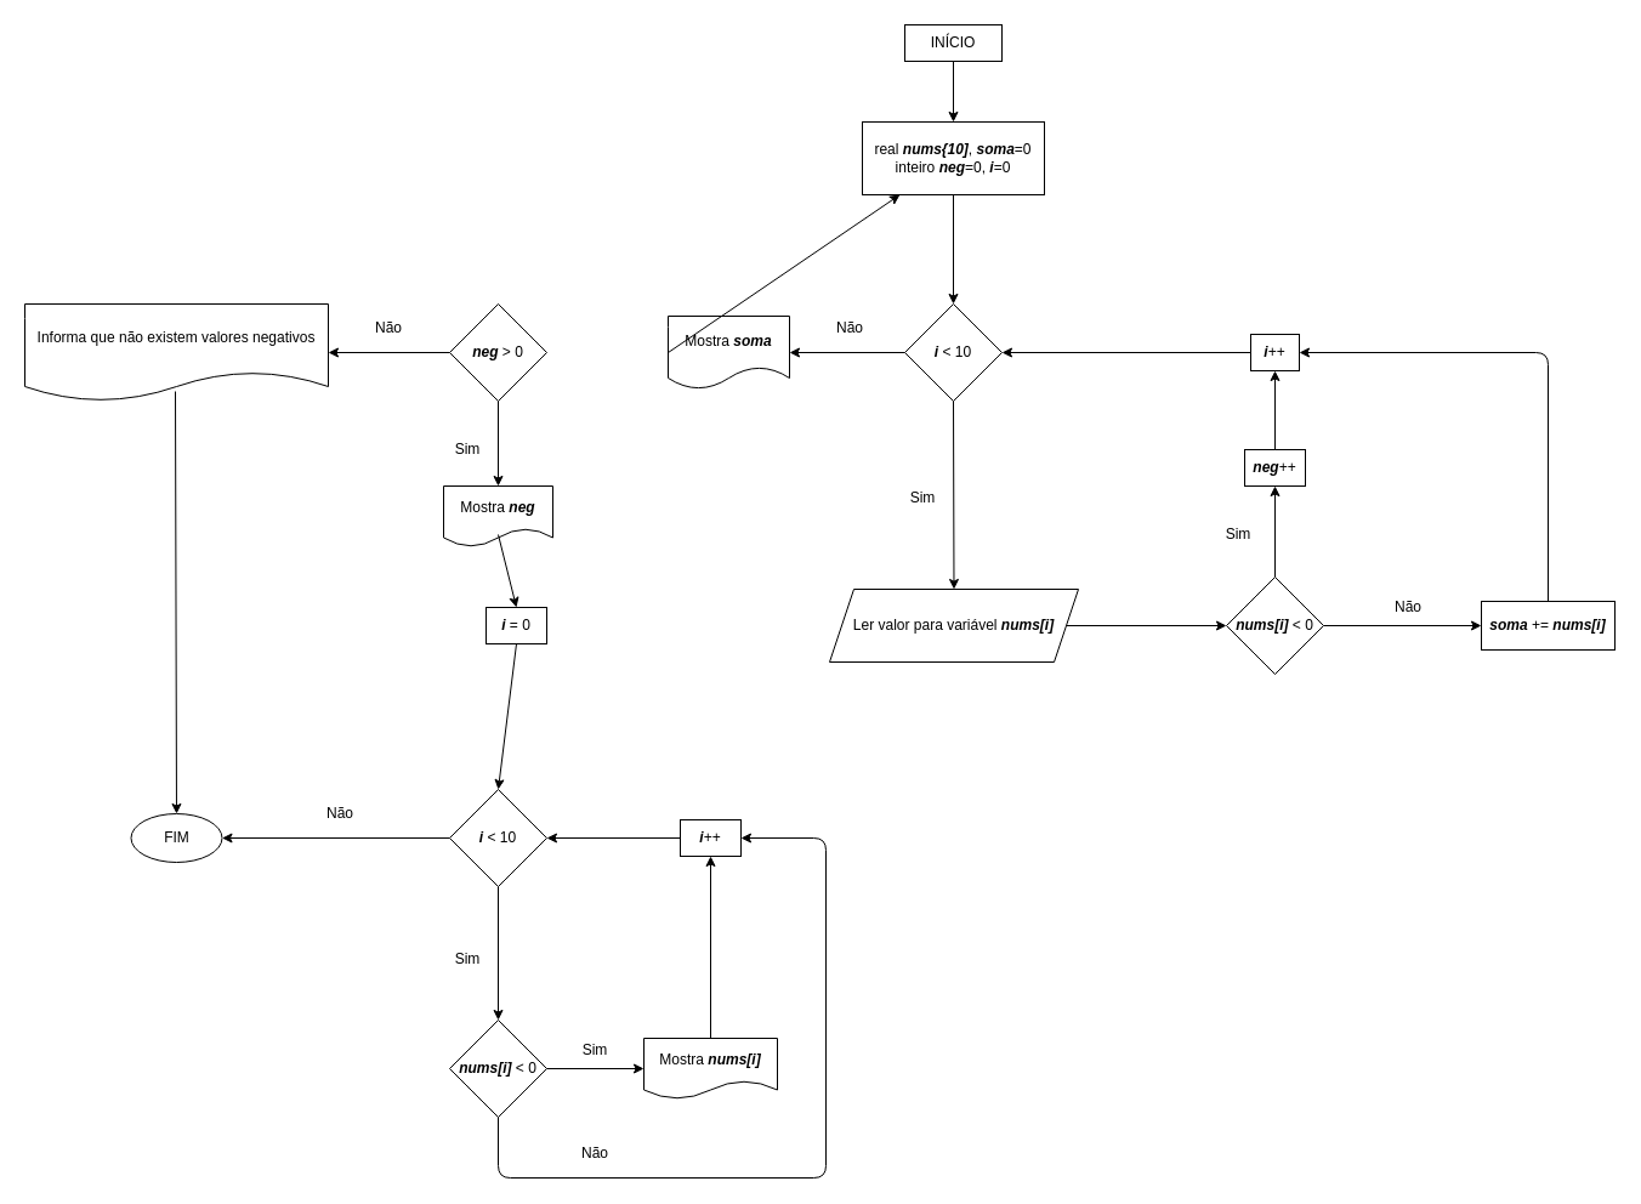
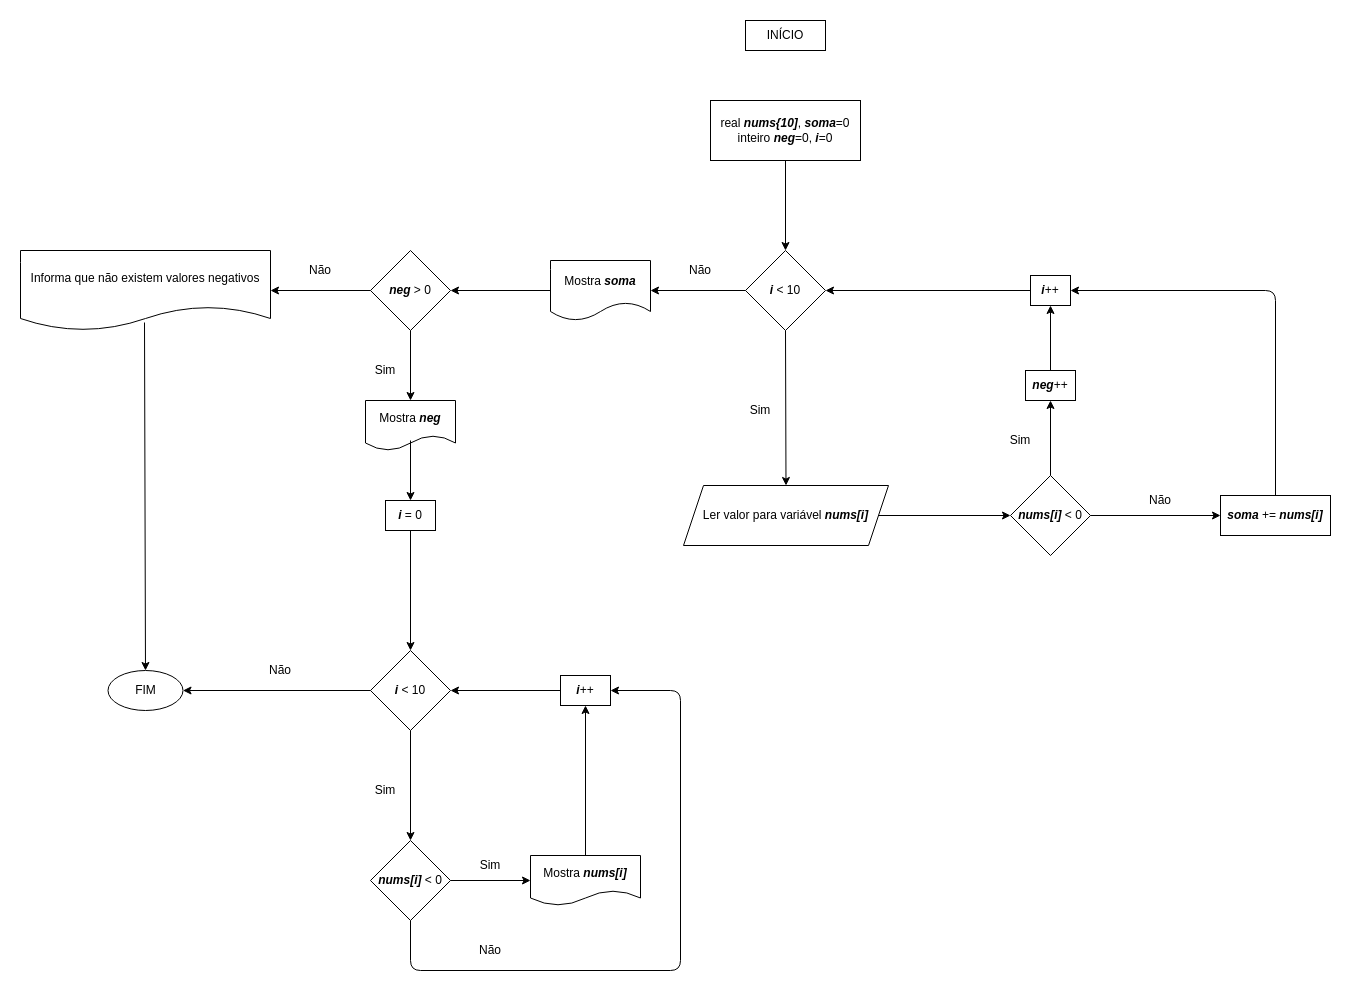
- <mxCell id="9" value="" style="endArrow=classic;html=1;exitX=0.5;exitY=1;exitDx=0;exitDy=0;entryX=0.5;entryY=0;entryDx=0;entryDy=0;" edge="1" parent="1" source="2" target="3"><mxGeometry width="50" height="50" relative="1" as="geometry"><mxPoint x="980" y="310" as="sourcePoint" /><mxPoint x="1030" y="260" as="targetPoint" /></mxGeometry></mxCell>
- <mxCell id="30" value="" style="endArrow=classic;html=1;exitX=0;exitY=0.5;exitDx=0;exitDy=0;" edge="1" parent="1" source="22" target="3"><mxGeometry width="50" height="50" relative="1" as="geometry"><mxPoint x="660" y="430" as="sourcePoint" /><mxPoint x="710" y="380" as="targetPoint" /></mxGeometry></mxCell>
+ <mxCell id="30" value="" style="endArrow=classic;html=1;entryX=1;entryY=0.5;entryDx=0;entryDy=0;exitX=0;exitY=0.5;exitDx=0;exitDy=0;" edge="1" parent="1" source="22" target="25"><mxGeometry width="50" height="50" relative="1" as="geometry"><mxPoint x="660" y="430" as="sourcePoint" /><mxPoint x="710" y="380" as="targetPoint" /></mxGeometry></mxCell>
- <mxCell id="27" value="&lt;b&gt;&lt;i&gt;i&lt;/i&gt;&lt;/b&gt; = 0" style="rounded=0;whiteSpace=wrap;html=1;" vertex="1" parent="1"><mxGeometry x="400" y="500" width="50" height="30" as="geometry" /></mxCell>
+ <mxCell id="27" value="&lt;b&gt;&lt;i&gt;i&lt;/i&gt;&lt;/b&gt; = 0" style="rounded=0;whiteSpace=wrap;html=1;" vertex="1" parent="1"><mxGeometry x="385" y="500" width="50" height="30" as="geometry" /></mxCell>
